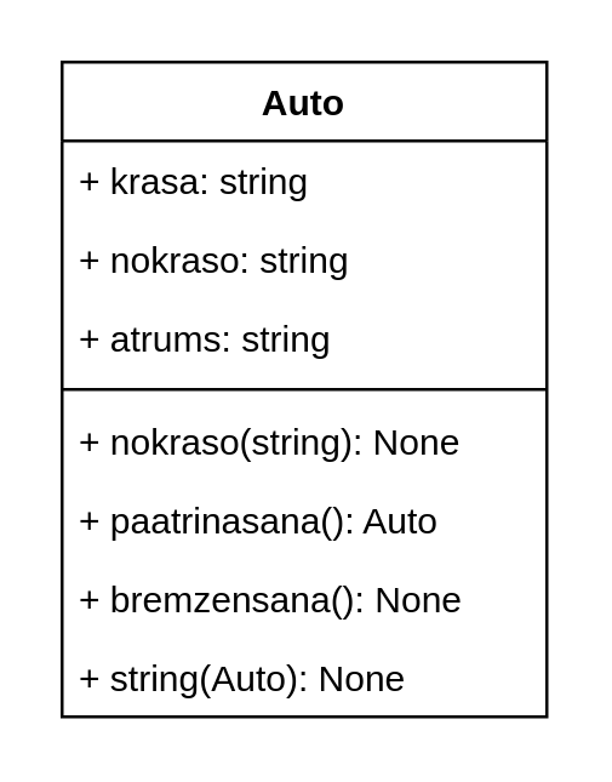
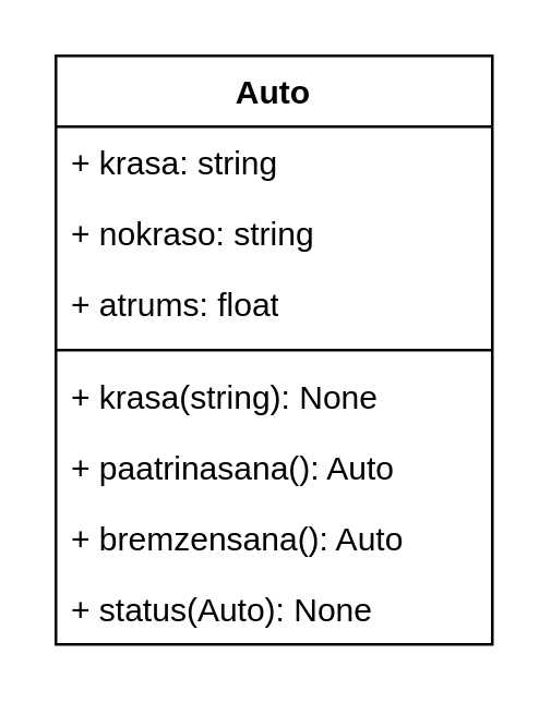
- <mxCell id="5" value="+ atrums: string" style="text;strokeColor=none;fillColor=none;align=left;verticalAlign=top;spacingLeft=4;spacingRight=4;overflow=hidden;rotatable=0;points=[[0,0.5],[1,0.5]];portConstraint=eastwest;whiteSpace=wrap;html=1;" vertex="1" parent="2"><mxGeometry y="78" width="160" height="26" as="geometry" /></mxCell>
+ <mxCell id="5" value="+ atrums: float" style="text;strokeColor=none;fillColor=none;align=left;verticalAlign=top;spacingLeft=4;spacingRight=4;overflow=hidden;rotatable=0;points=[[0,0.5],[1,0.5]];portConstraint=eastwest;whiteSpace=wrap;html=1;" vertex="1" parent="2"><mxGeometry y="78" width="160" height="26" as="geometry" /></mxCell>
- <mxCell id="7" value="+ nokraso(string): None" style="text;strokeColor=none;fillColor=none;align=left;verticalAlign=top;spacingLeft=4;spacingRight=4;overflow=hidden;rotatable=0;points=[[0,0.5],[1,0.5]];portConstraint=eastwest;whiteSpace=wrap;html=1;" vertex="1" parent="2"><mxGeometry y="112" width="160" height="26" as="geometry" /></mxCell>
+ <mxCell id="7" value="+ krasa(string): None" style="text;strokeColor=none;fillColor=none;align=left;verticalAlign=top;spacingLeft=4;spacingRight=4;overflow=hidden;rotatable=0;points=[[0,0.5],[1,0.5]];portConstraint=eastwest;whiteSpace=wrap;html=1;" vertex="1" parent="2"><mxGeometry y="112" width="160" height="26" as="geometry" /></mxCell>
- <mxCell id="9" value="+ bremzensana(): None" style="text;strokeColor=none;fillColor=none;align=left;verticalAlign=top;spacingLeft=4;spacingRight=4;overflow=hidden;rotatable=0;points=[[0,0.5],[1,0.5]];portConstraint=eastwest;whiteSpace=wrap;html=1;" vertex="1" parent="2"><mxGeometry y="164" width="160" height="26" as="geometry" /></mxCell>
+ <mxCell id="9" value="+ bremzensana(): Auto" style="text;strokeColor=none;fillColor=none;align=left;verticalAlign=top;spacingLeft=4;spacingRight=4;overflow=hidden;rotatable=0;points=[[0,0.5],[1,0.5]];portConstraint=eastwest;whiteSpace=wrap;html=1;" vertex="1" parent="2"><mxGeometry y="164" width="160" height="26" as="geometry" /></mxCell>
- <mxCell id="10" value="+ string(Auto): None" style="text;strokeColor=none;fillColor=none;align=left;verticalAlign=top;spacingLeft=4;spacingRight=4;overflow=hidden;rotatable=0;points=[[0,0.5],[1,0.5]];portConstraint=eastwest;whiteSpace=wrap;html=1;" vertex="1" parent="2"><mxGeometry y="190" width="160" height="26" as="geometry" /></mxCell>
+ <mxCell id="10" value="+ status(Auto): None" style="text;strokeColor=none;fillColor=none;align=left;verticalAlign=top;spacingLeft=4;spacingRight=4;overflow=hidden;rotatable=0;points=[[0,0.5],[1,0.5]];portConstraint=eastwest;whiteSpace=wrap;html=1;" vertex="1" parent="2"><mxGeometry y="190" width="160" height="26" as="geometry" /></mxCell>
